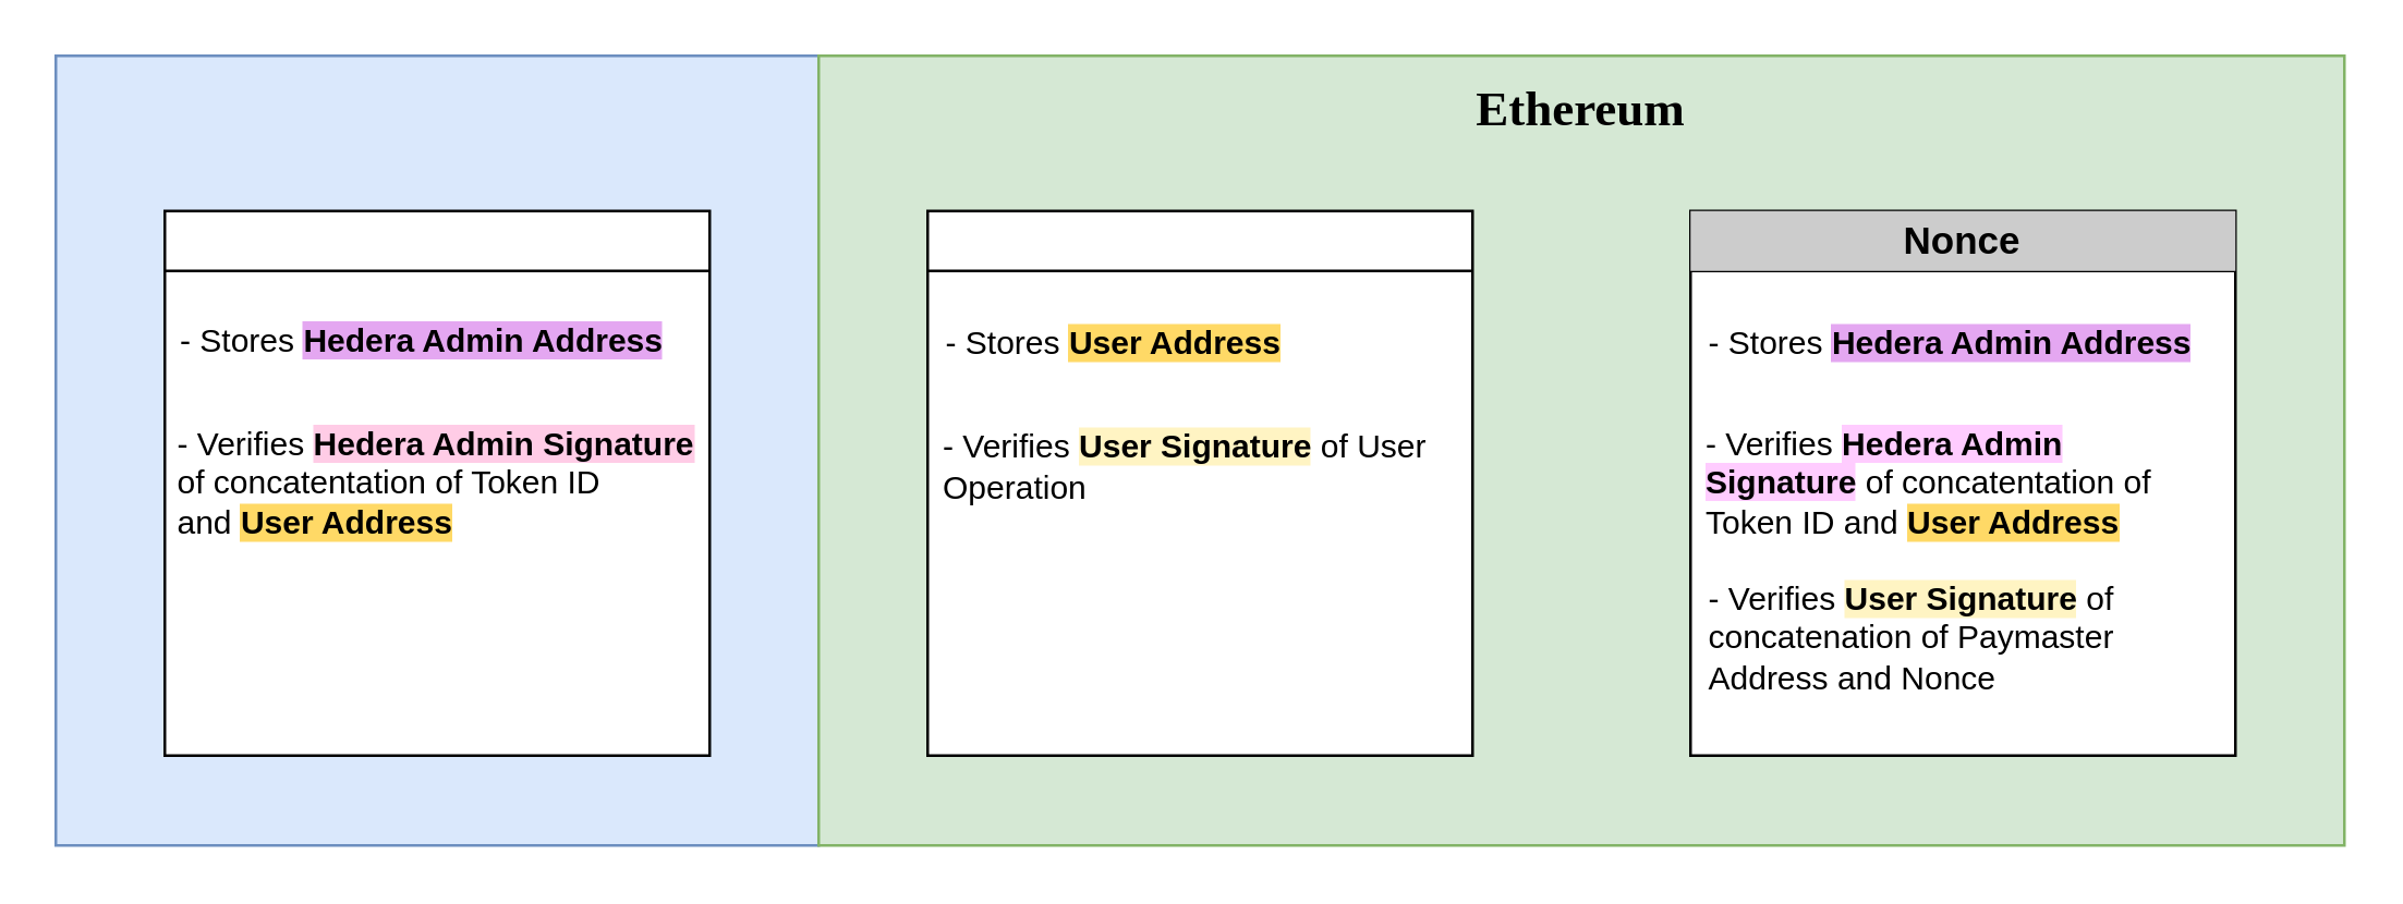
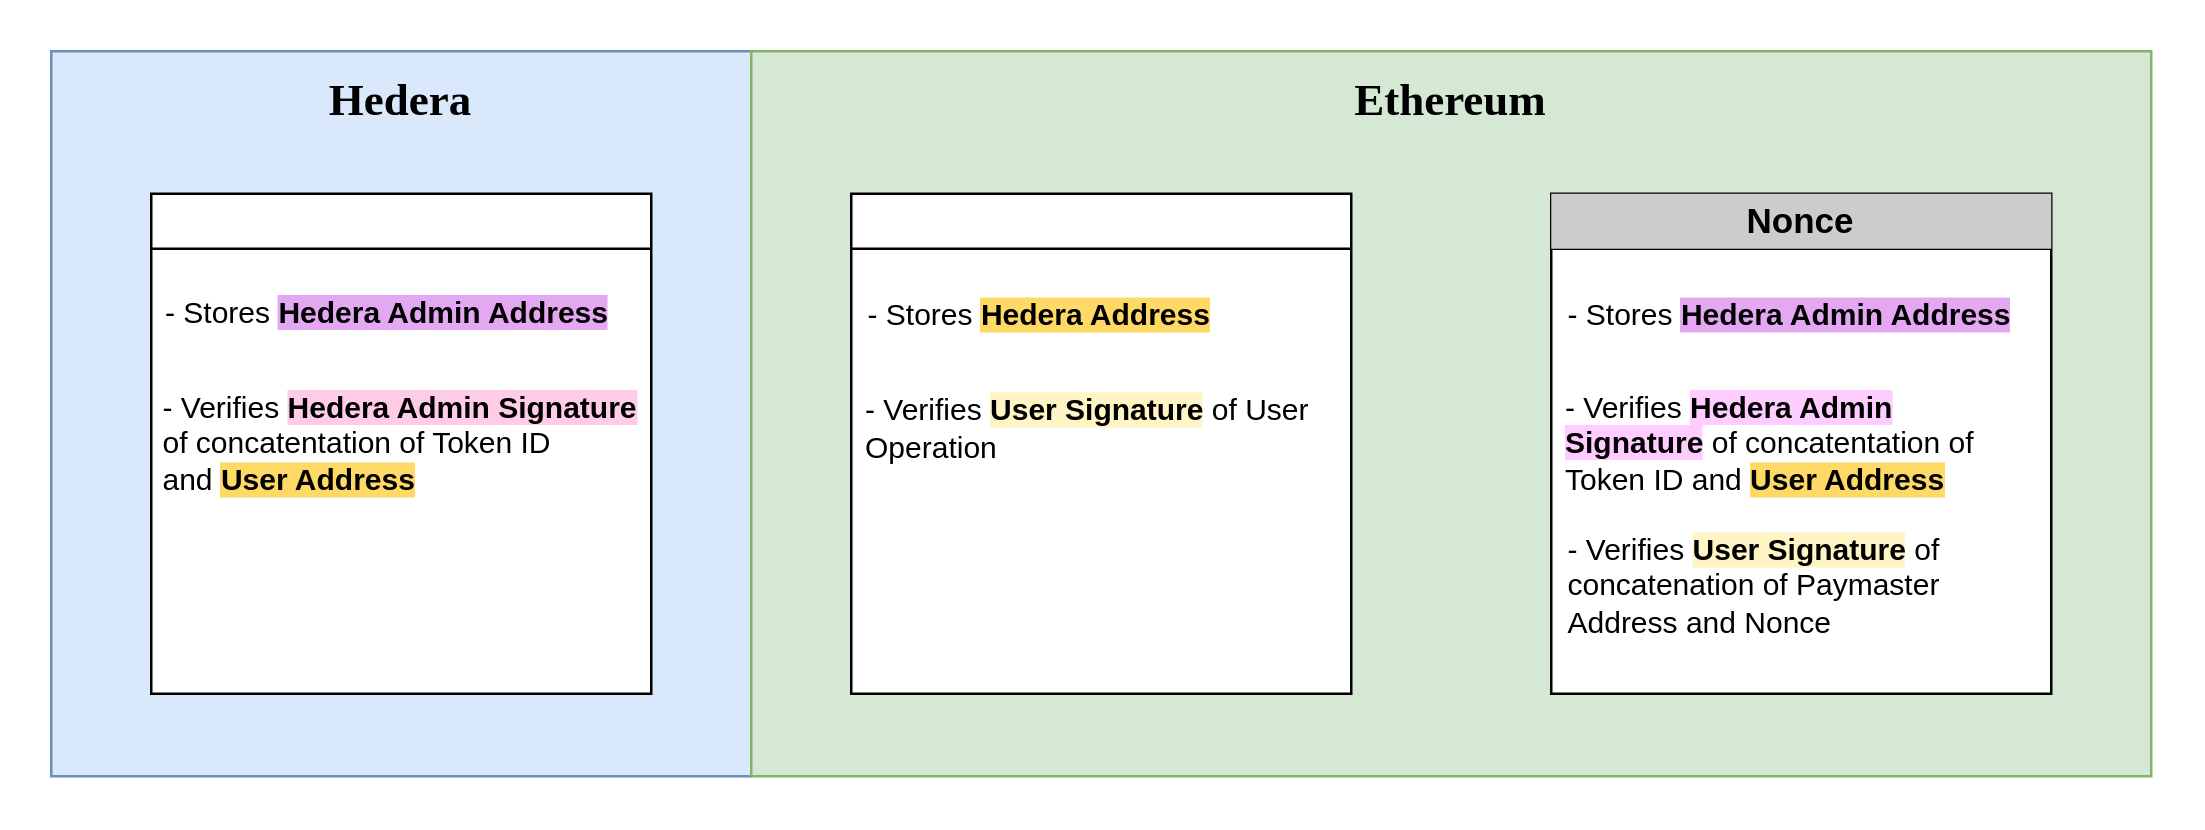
+ <mxCell id="4" value="&lt;b&gt;&lt;font style=&quot;font-size: 18px;&quot; face=&quot;Tahoma&quot;&gt;Hedera&lt;/font&gt;&lt;/b&gt;" style="text;html=1;whiteSpace=wrap;strokeColor=none;fillColor=none;align=center;verticalAlign=middle;rounded=0;" parent="1" vertex="1"><mxGeometry x="20" y="25" width="280" height="30" as="geometry" /></mxCell>
- <mxCell id="23" value="- Stores &lt;b style=&quot;background-color: rgb(255, 217, 102);&quot;&gt;User Address&lt;/b&gt;" style="text;html=1;whiteSpace=wrap;strokeColor=none;fillColor=none;align=left;verticalAlign=middle;rounded=0;" parent="20" vertex="1"><mxGeometry x="5" y="34" width="200" height="30" as="geometry" /></mxCell>
+ <mxCell id="23" value="- Stores &lt;b style=&quot;background-color: rgb(255, 217, 102);&quot;&gt;Hedera Address&lt;/b&gt;" style="text;html=1;whiteSpace=wrap;strokeColor=none;fillColor=none;align=left;verticalAlign=middle;rounded=0;" parent="20" vertex="1"><mxGeometry x="5" y="34" width="200" height="30" as="geometry" /></mxCell>
